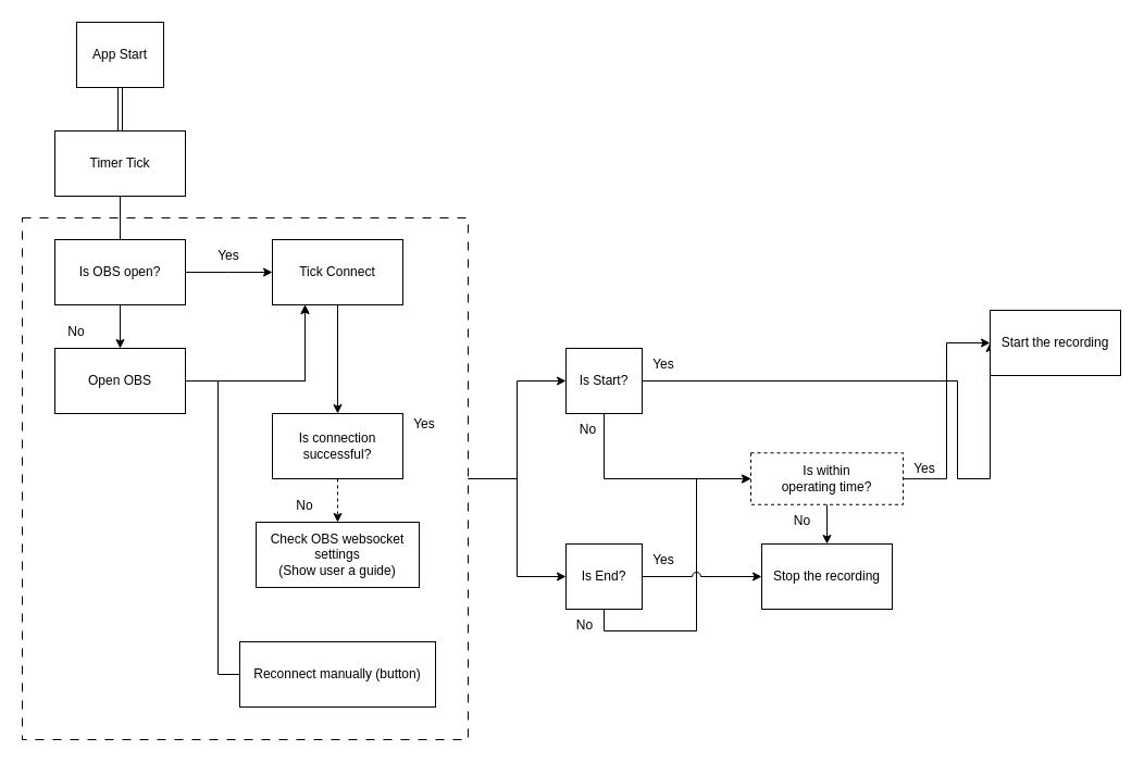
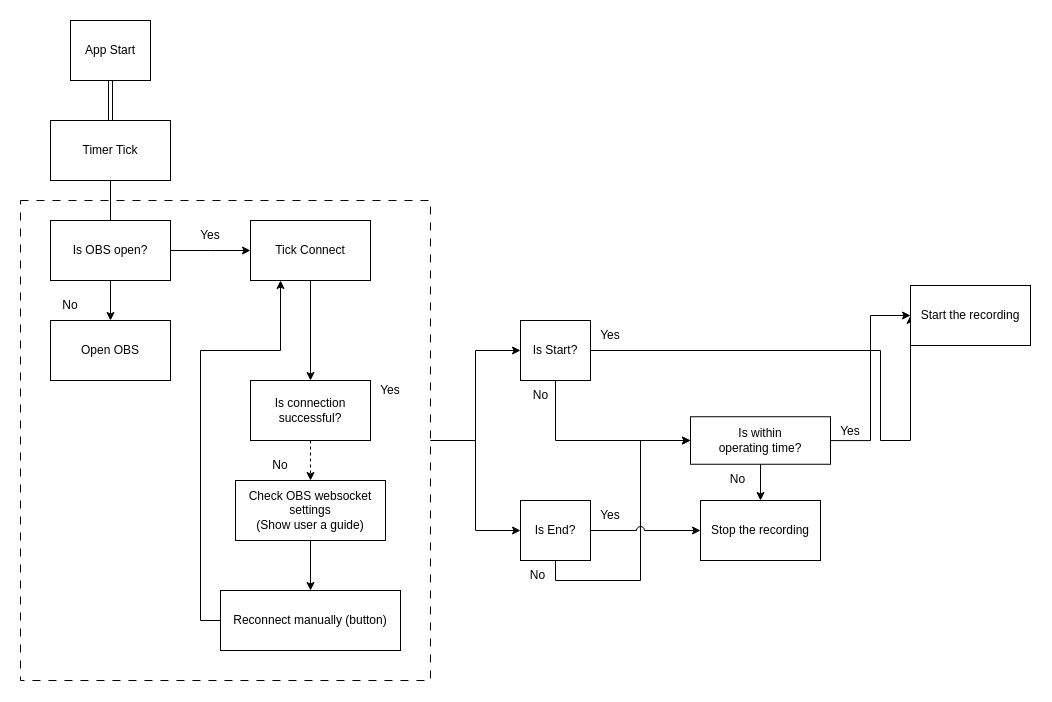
- <mxCell id="18" style="edgeStyle=orthogonalEdgeStyle;rounded=0;orthogonalLoop=1;jettySize=auto;html=1;exitX=1;exitY=0.5;exitDx=0;exitDy=0;entryX=0.25;entryY=1;entryDx=0;entryDy=0;" edge="1" parent="1" source="19" target="12"><mxGeometry relative="1" as="geometry"><Array as="points"><mxPoint x="280" y="350" /></Array></mxGeometry></mxCell>
- <mxCell id="27" value="Is within &lt;br&gt;operating time?" style="rounded=0;whiteSpace=wrap;html=1;dashed=1;" vertex="1" parent="1"><mxGeometry x="690" y="416.25" width="140" height="47.5" as="geometry" /></mxCell>
+ <mxCell id="27" value="Is within &lt;br&gt;operating time?" style="rounded=0;whiteSpace=wrap;html=1;" vertex="1" parent="1"><mxGeometry x="690" y="416.25" width="140" height="47.5" as="geometry" /></mxCell>
+ <mxCell id="20" style="edgeStyle=orthogonalEdgeStyle;rounded=0;orthogonalLoop=1;jettySize=auto;html=1;entryX=0.5;entryY=0;entryDx=0;entryDy=0;" edge="1" parent="1" source="21" target="24"><mxGeometry relative="1" as="geometry" /></mxCell>
